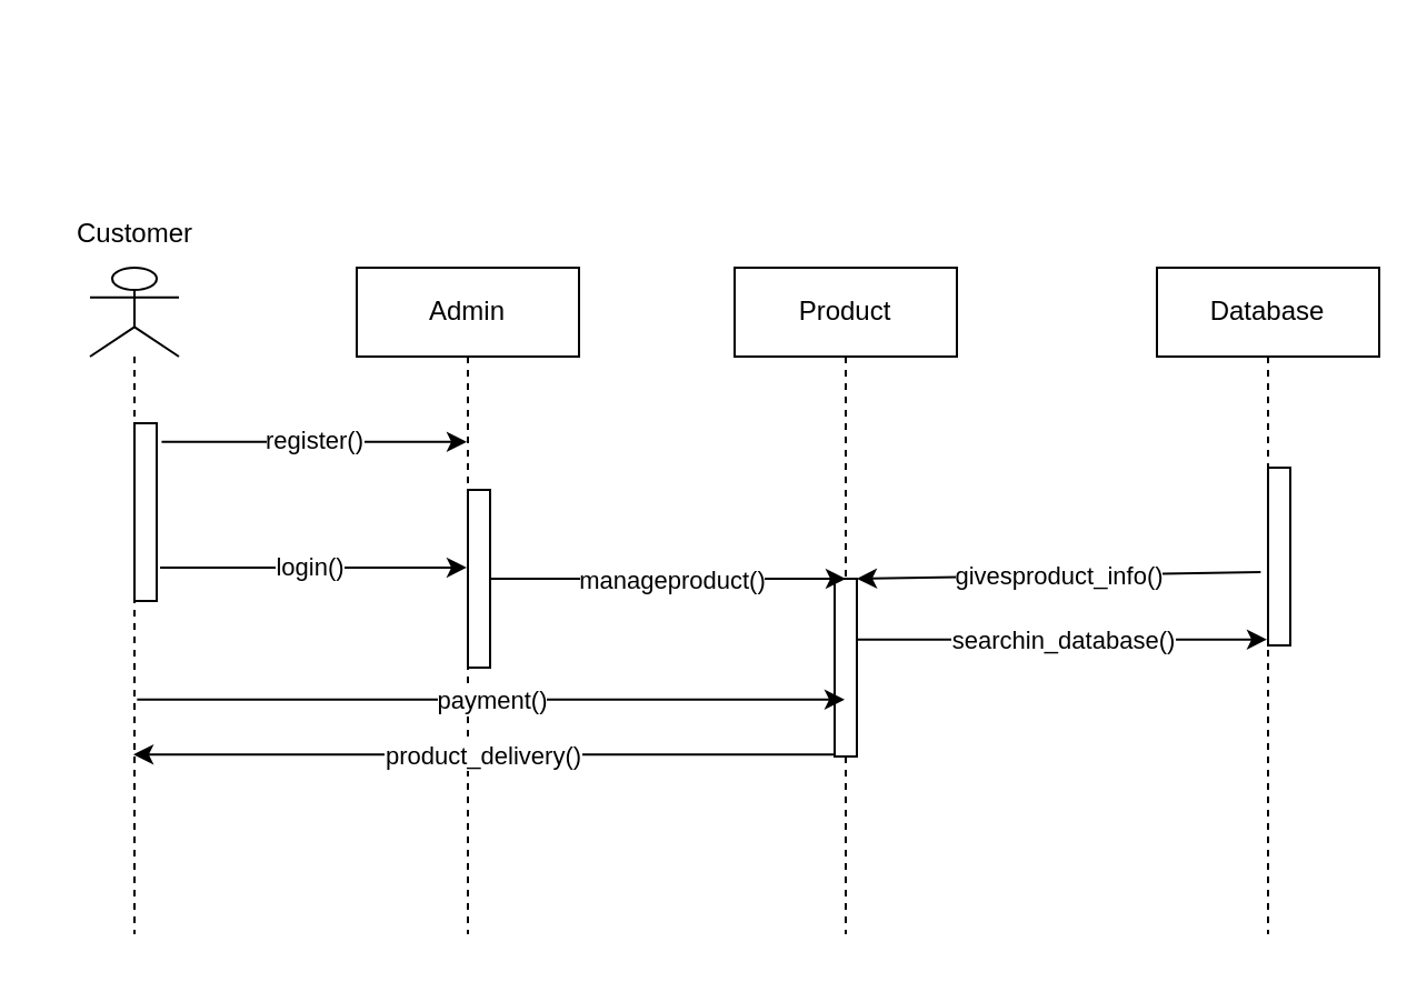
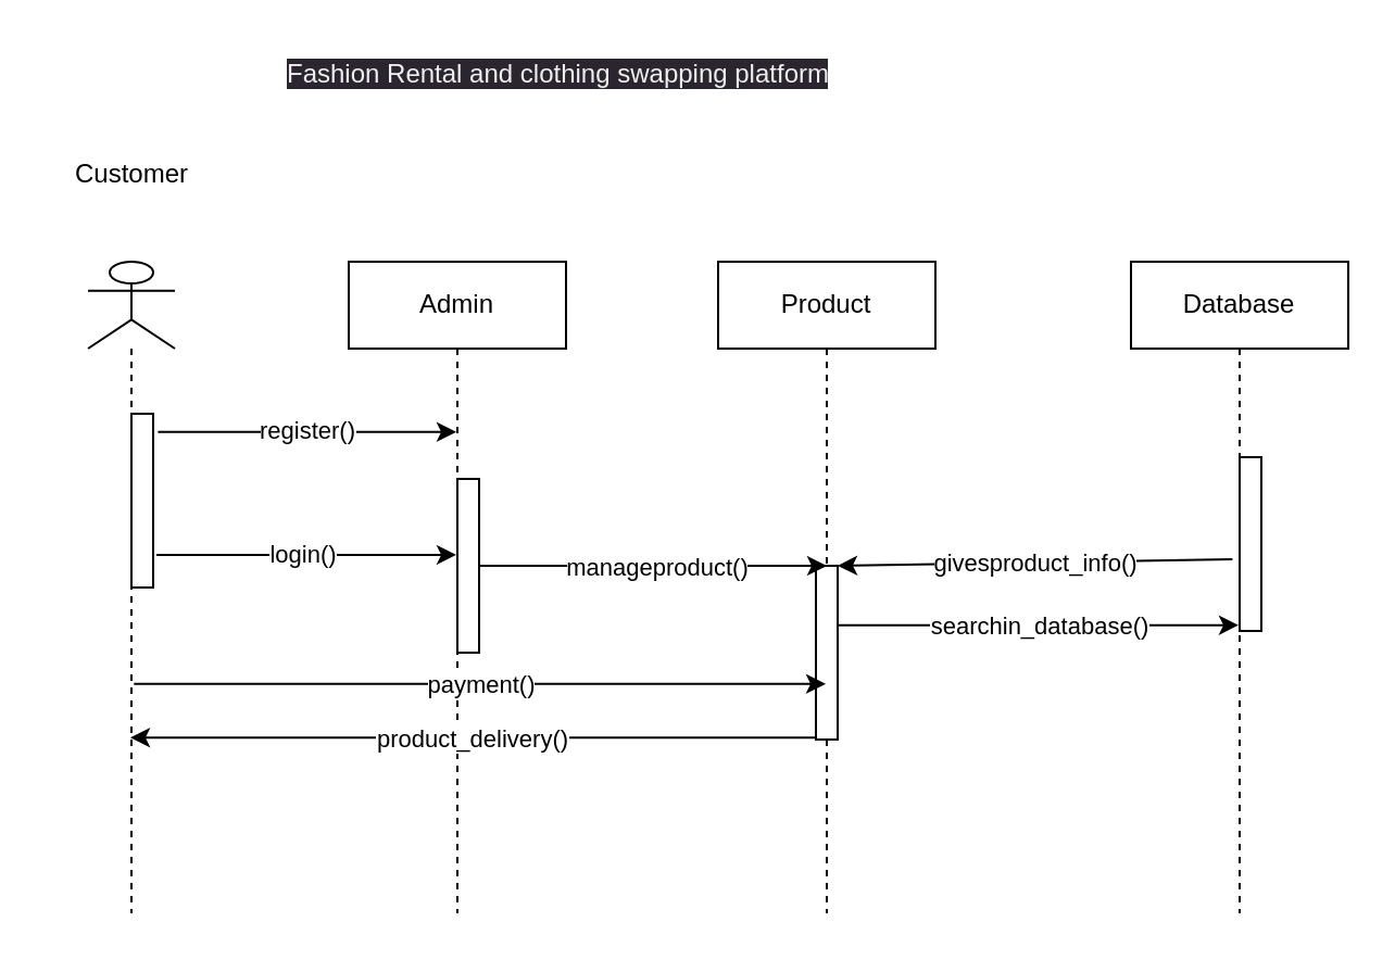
+ <mxCell id="24" value="&lt;span style=&quot;color: rgb(240, 240, 240); font-family: Helvetica; font-size: 12px; font-style: normal; font-variant-ligatures: normal; font-variant-caps: normal; font-weight: 400; letter-spacing: normal; orphans: 2; text-align: center; text-indent: 0px; text-transform: none; widows: 2; word-spacing: 0px; -webkit-text-stroke-width: 0px; background-color: rgb(42, 37, 47); text-decoration-thickness: initial; text-decoration-style: initial; text-decoration-color: initial; float: none; display: inline !important;&quot;&gt;Fashion Rental and clothing swapping platform&lt;/span&gt;" style="text;whiteSpace=wrap;html=1;" vertex="1" parent="1"><mxGeometry x="130" y="20" width="280" height="40" as="geometry" /></mxCell>
- <mxCell id="10" value="Customer" style="text;html=1;align=center;verticalAlign=middle;resizable=0;points=[];autosize=1;strokeColor=none;fillColor=none;" vertex="1" parent="1"><mxGeometry x="20" y="90" width="80" height="30" as="geometry" /></mxCell>
+ <mxCell id="10" value="Customer" style="text;html=1;align=center;verticalAlign=middle;resizable=0;points=[];autosize=1;strokeColor=none;fillColor=none;" vertex="1" parent="1"><mxGeometry x="20" y="65" width="80" height="30" as="geometry" /></mxCell>
